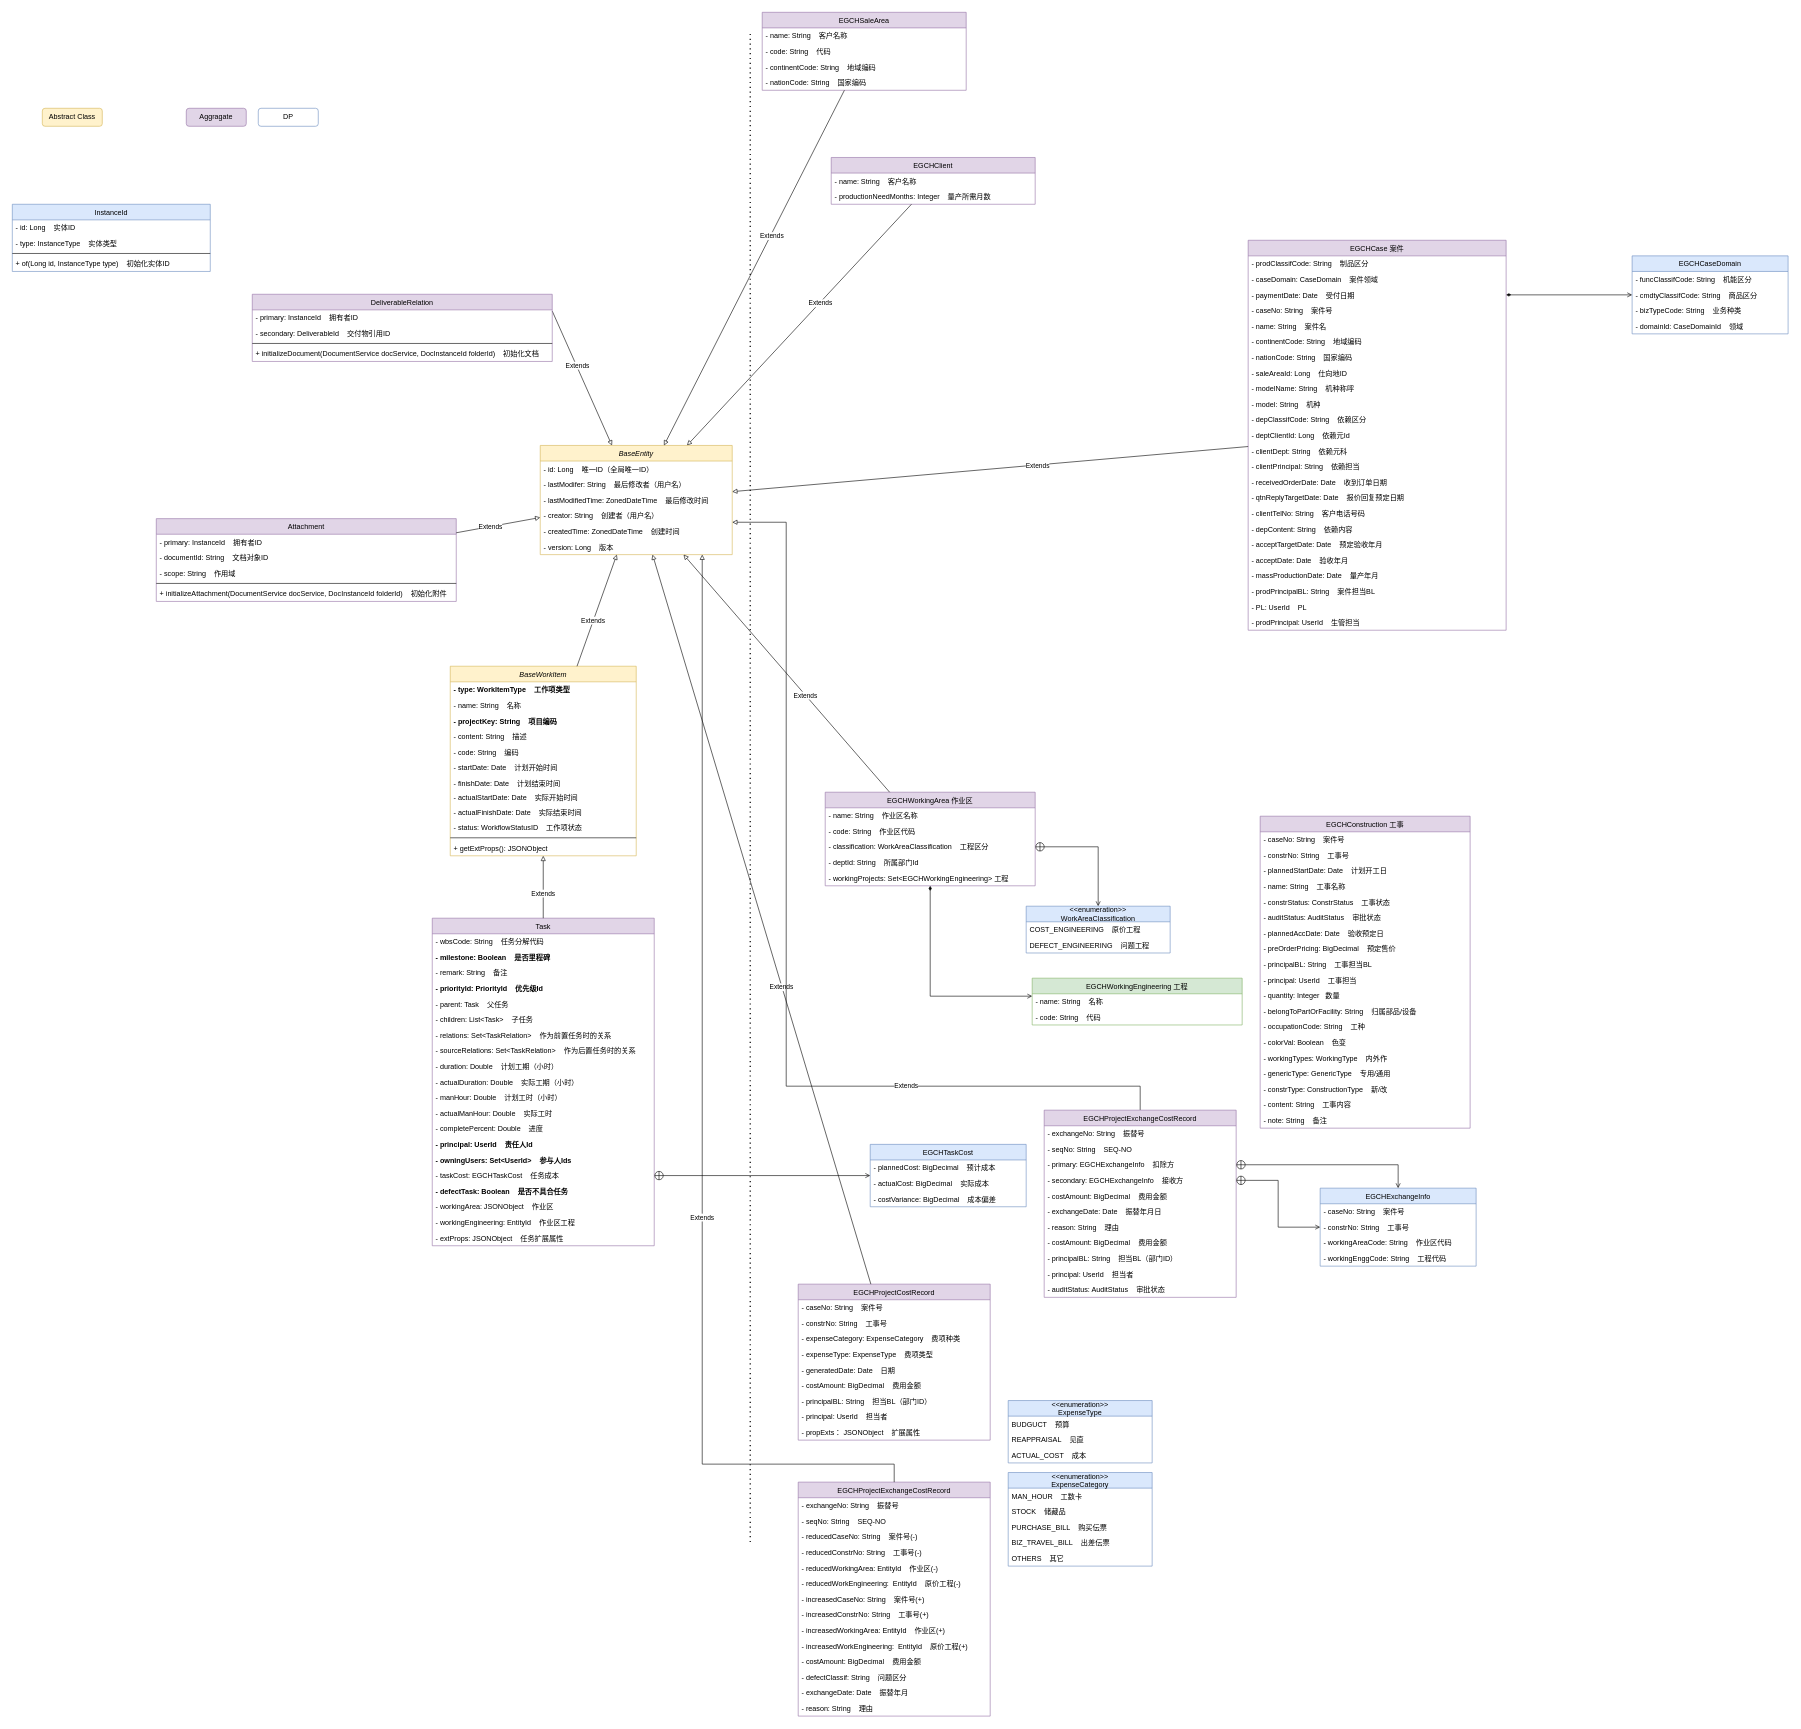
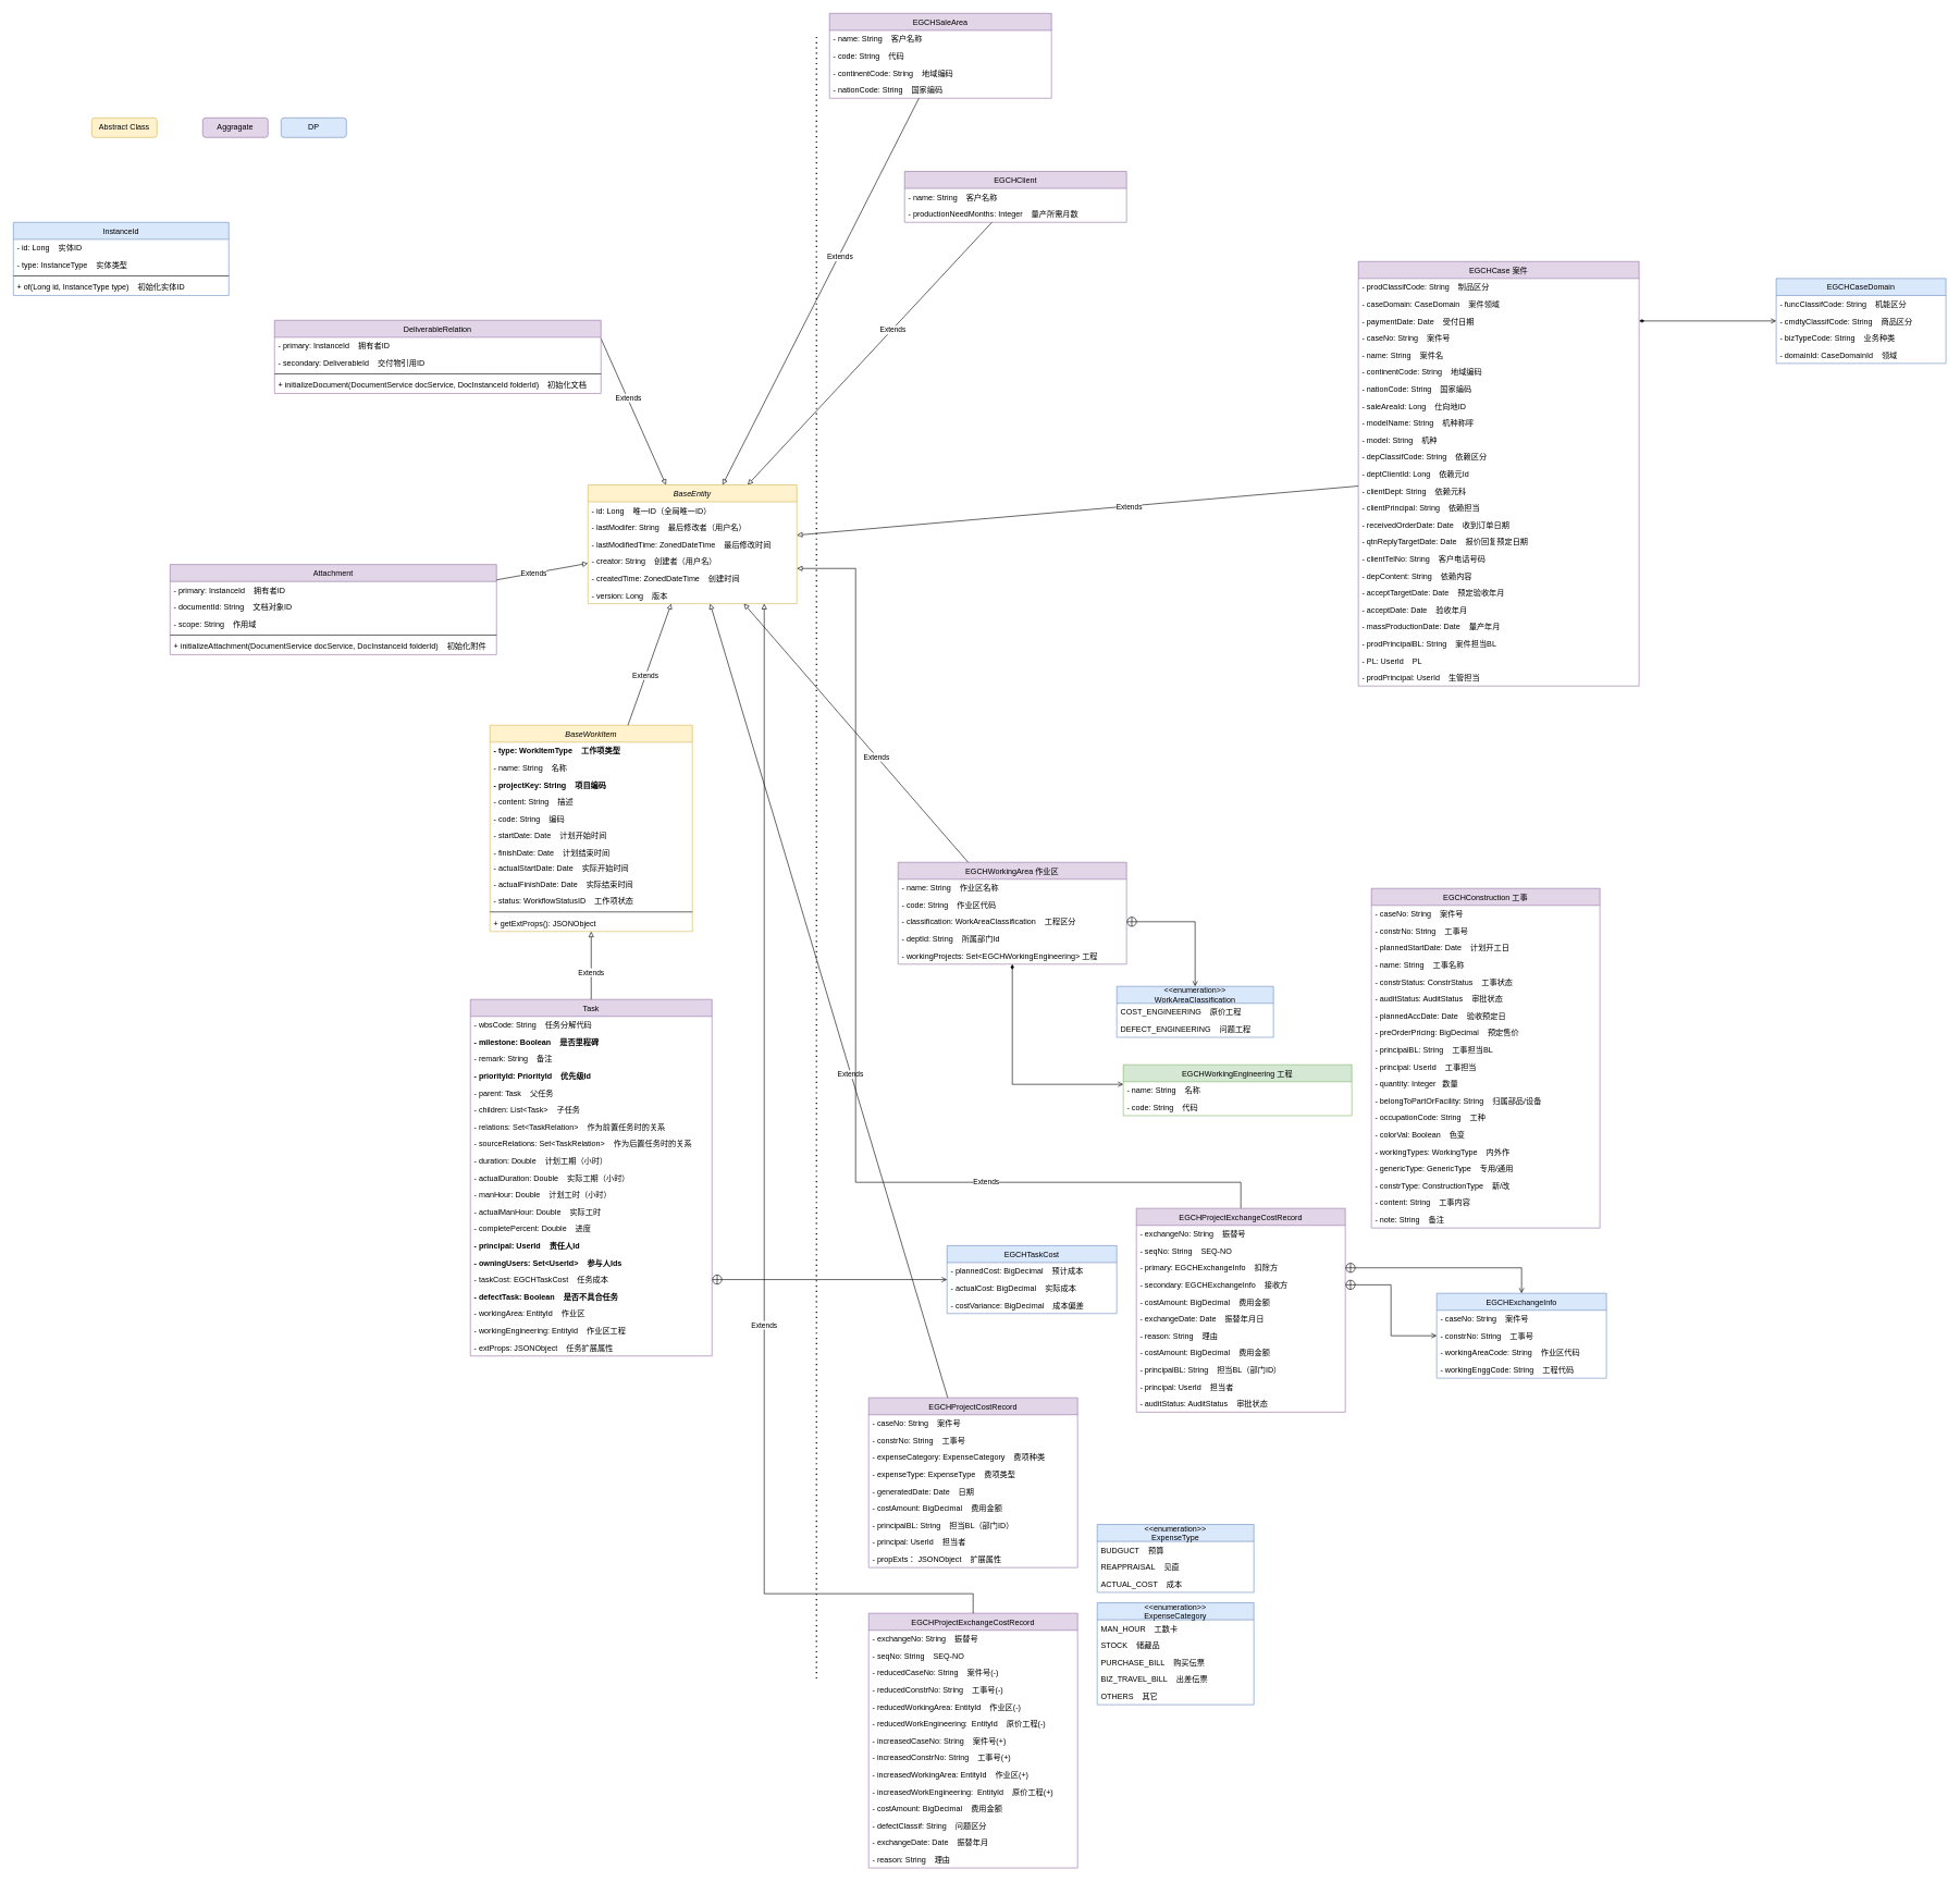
- <mxCell id="2" value="Abstract Class" style="rounded=1;whiteSpace=wrap;html=1;fillColor=#fff2cc;strokeColor=#d6b656;" parent="1" vertex="1"><mxGeometry x="70" y="180" width="100" height="30" as="geometry" /></mxCell>
+ <mxCell id="2" value="Abstract Class" style="rounded=1;whiteSpace=wrap;html=1;fillColor=#fff2cc;strokeColor=#d6b656;" parent="1" vertex="1"><mxGeometry x="140" y="180" width="100" height="30" as="geometry" /></mxCell>
- <mxCell id="4" value="DP" style="rounded=1;whiteSpace=wrap;html=1;fillColor=#ffffff;strokeColor=#6c8ebf;" parent="1" vertex="1"><mxGeometry x="430" y="180" width="100" height="30" as="geometry" /></mxCell>
+ <mxCell id="4" value="DP" style="rounded=1;whiteSpace=wrap;html=1;fillColor=#dae8fc;strokeColor=#6c8ebf;" parent="1" vertex="1"><mxGeometry x="430" y="180" width="100" height="30" as="geometry" /></mxCell>
- <mxCell id="147" value="- workingArea: JSONObject    作业区" style="text;strokeColor=none;fillColor=none;align=left;verticalAlign=top;spacingLeft=4;spacingRight=4;overflow=hidden;rotatable=0;points=[[0,0.5],[1,0.5]];portConstraint=eastwest;" parent="129" vertex="1"><mxGeometry y="468" width="370" height="26" as="geometry" /></mxCell>
+ <mxCell id="147" value="- workingArea: EntityId    作业区" style="text;strokeColor=none;fillColor=none;align=left;verticalAlign=top;spacingLeft=4;spacingRight=4;overflow=hidden;rotatable=0;points=[[0,0.5],[1,0.5]];portConstraint=eastwest;" parent="129" vertex="1"><mxGeometry y="468" width="370" height="26" as="geometry" /></mxCell>
